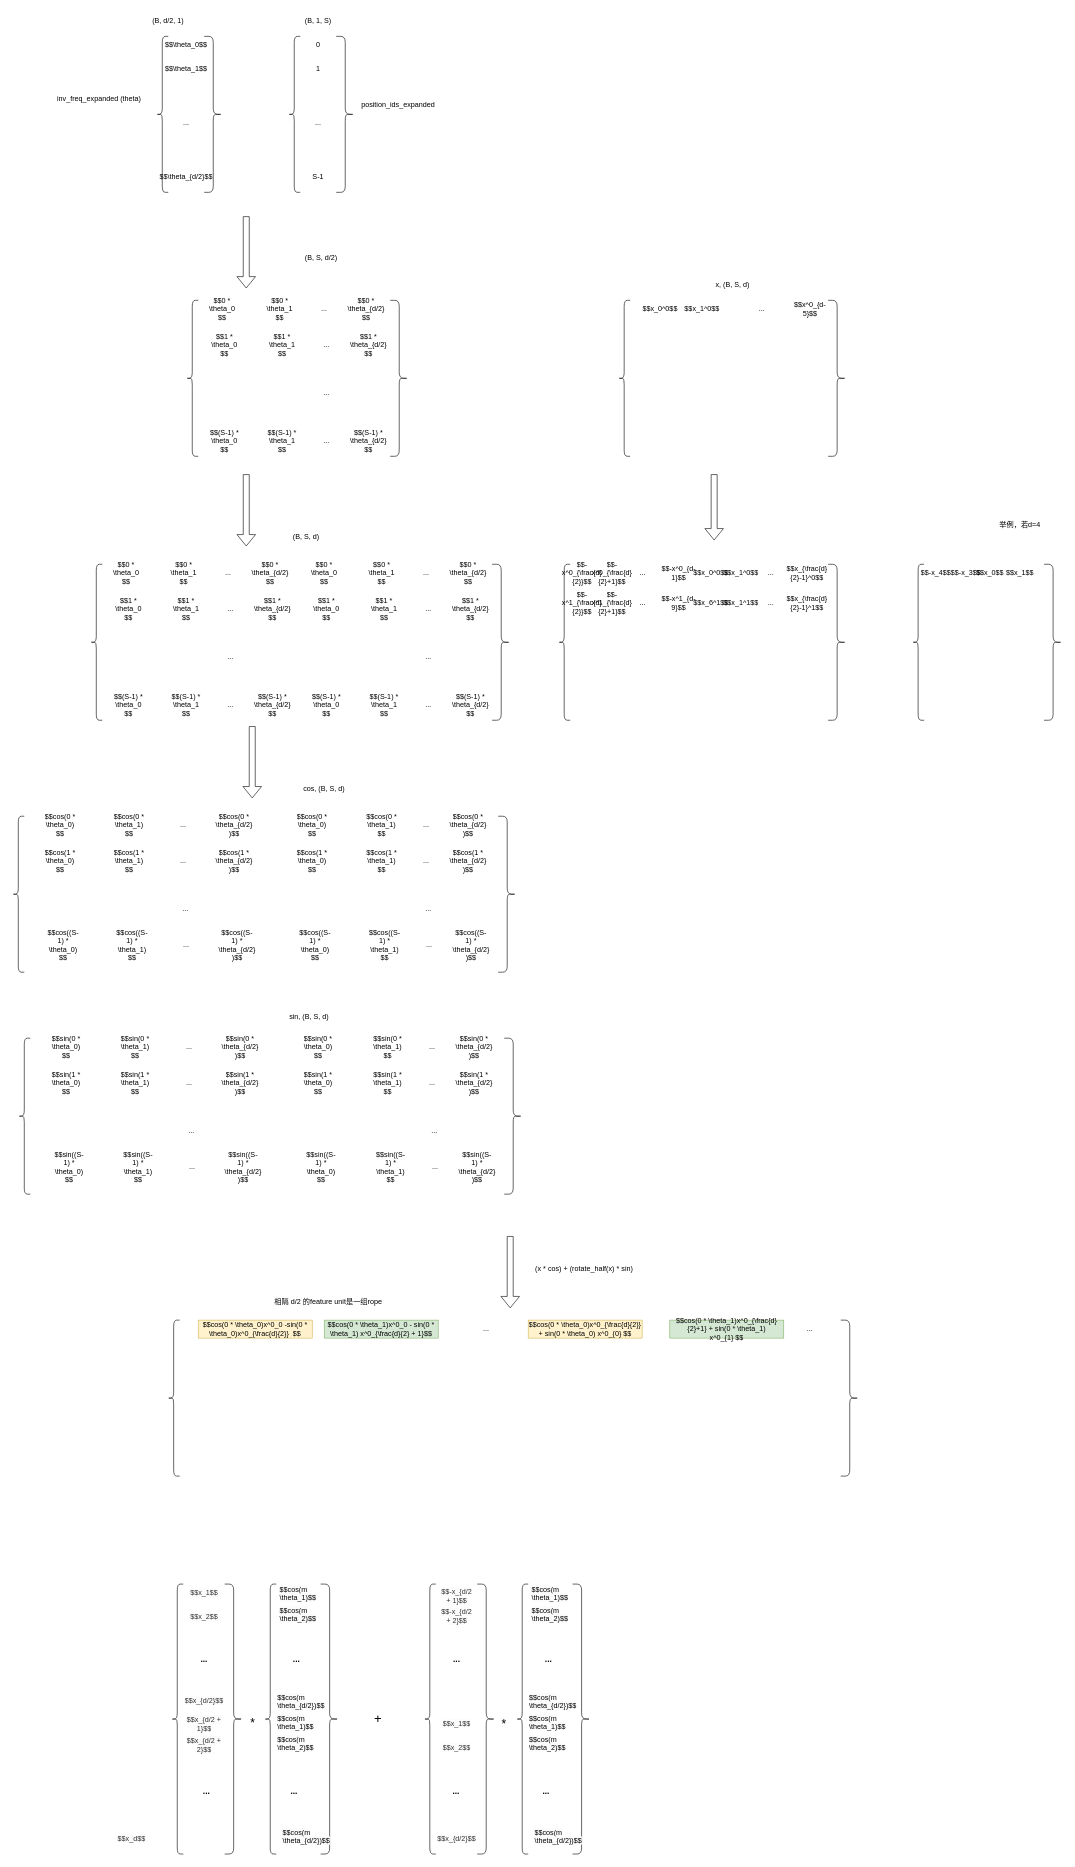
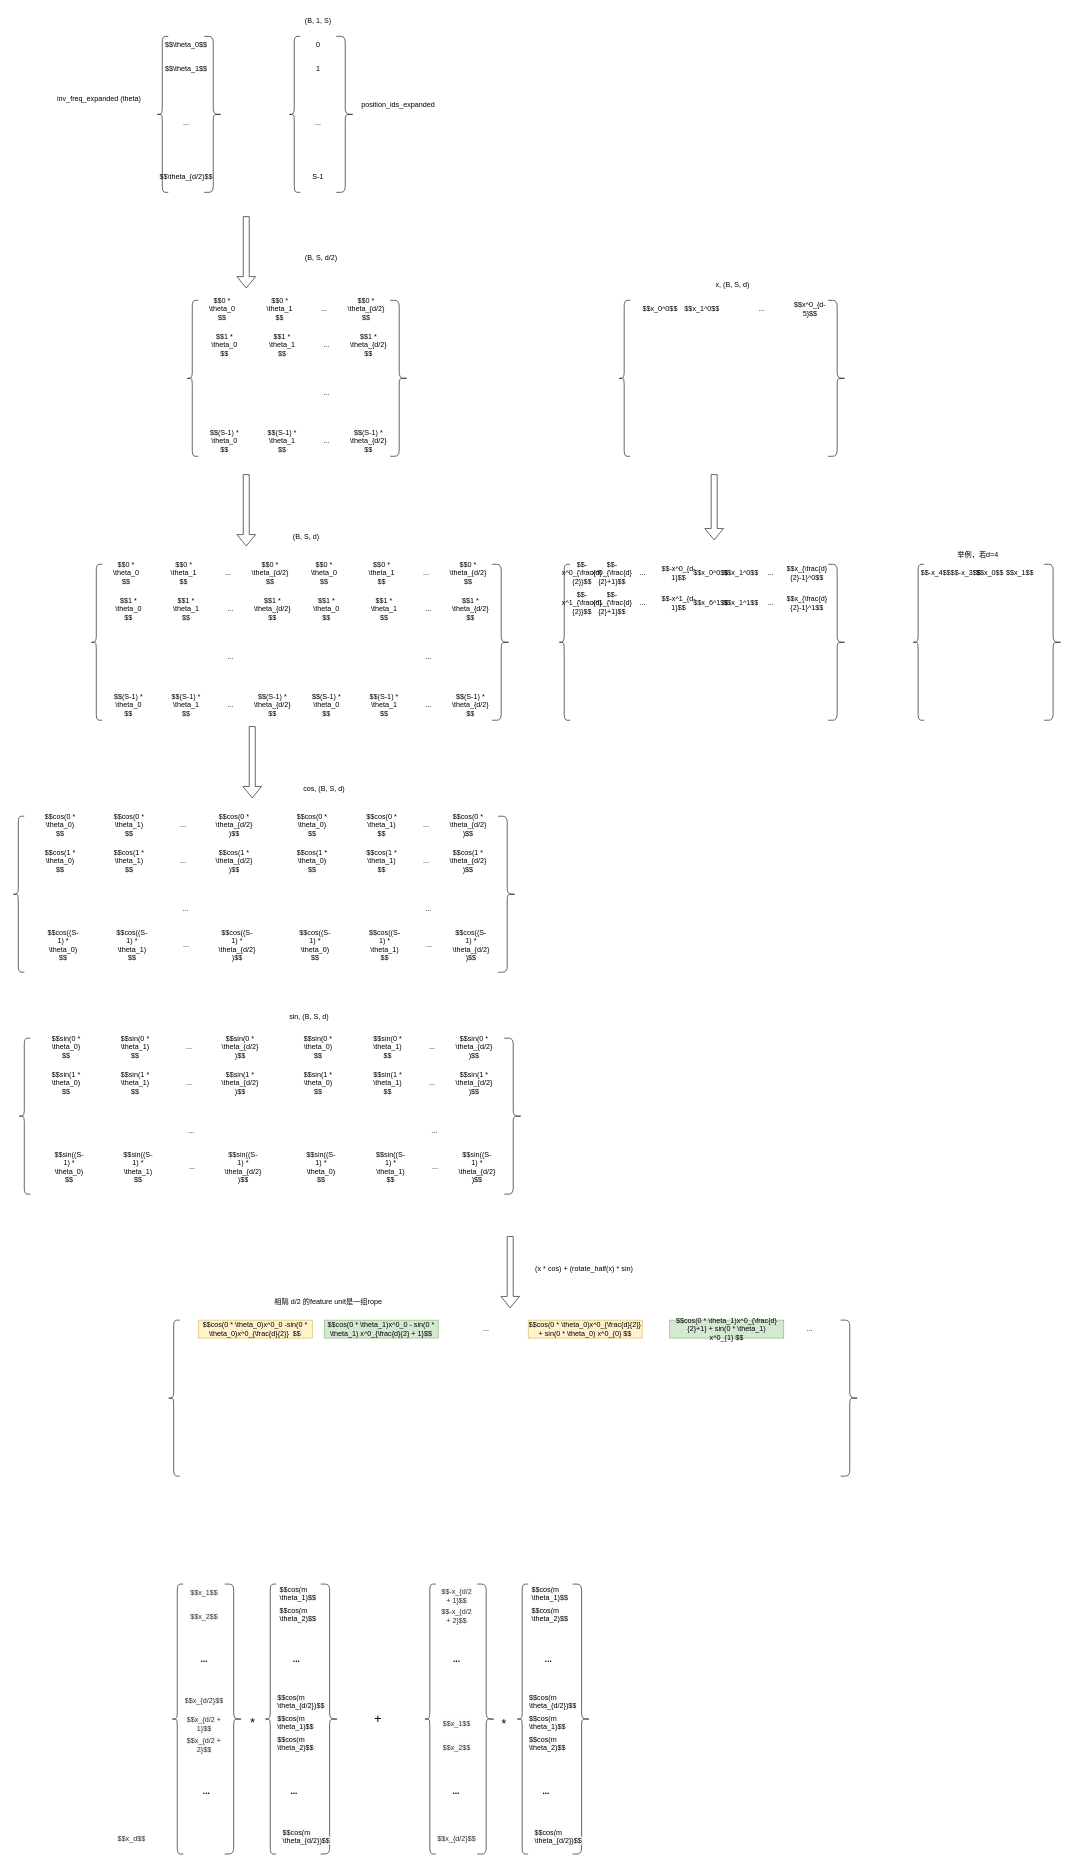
- <mxCell id="9" value="(B, d/2, 1)" style="text;html=1;align=center;verticalAlign=middle;whiteSpace=wrap;rounded=0;" parent="1" vertex="1"><mxGeometry x="250" y="20" width="60" height="30" as="geometry" /></mxCell>
- <mxCell id="89" value="举例，若d=4" style="text;html=1;align=center;verticalAlign=middle;whiteSpace=wrap;rounded=0;fontStyle=0" parent="1" vertex="1"><mxGeometry x="1660" y="860" width="80" height="30" as="geometry" /></mxCell>
+ <mxCell id="89" value="举例，若d=4" style="text;html=1;align=center;verticalAlign=middle;whiteSpace=wrap;rounded=0;fontStyle=0" parent="1" vertex="1"><mxGeometry x="1590" y="910" width="80" height="30" as="geometry" /></mxCell>
- <mxCell id="124" value="$$-x^1_{d-9}$$" style="text;html=1;align=center;verticalAlign=middle;whiteSpace=wrap;rounded=0;" parent="1" vertex="1"><mxGeometry x="1101" y="990" width="60" height="30" as="geometry" /></mxCell>
+ <mxCell id="124" value="$$-x^1_{d-1}$$" style="text;html=1;align=center;verticalAlign=middle;whiteSpace=wrap;rounded=0;" parent="1" vertex="1"><mxGeometry x="1101" y="990" width="60" height="30" as="geometry" /></mxCell>
